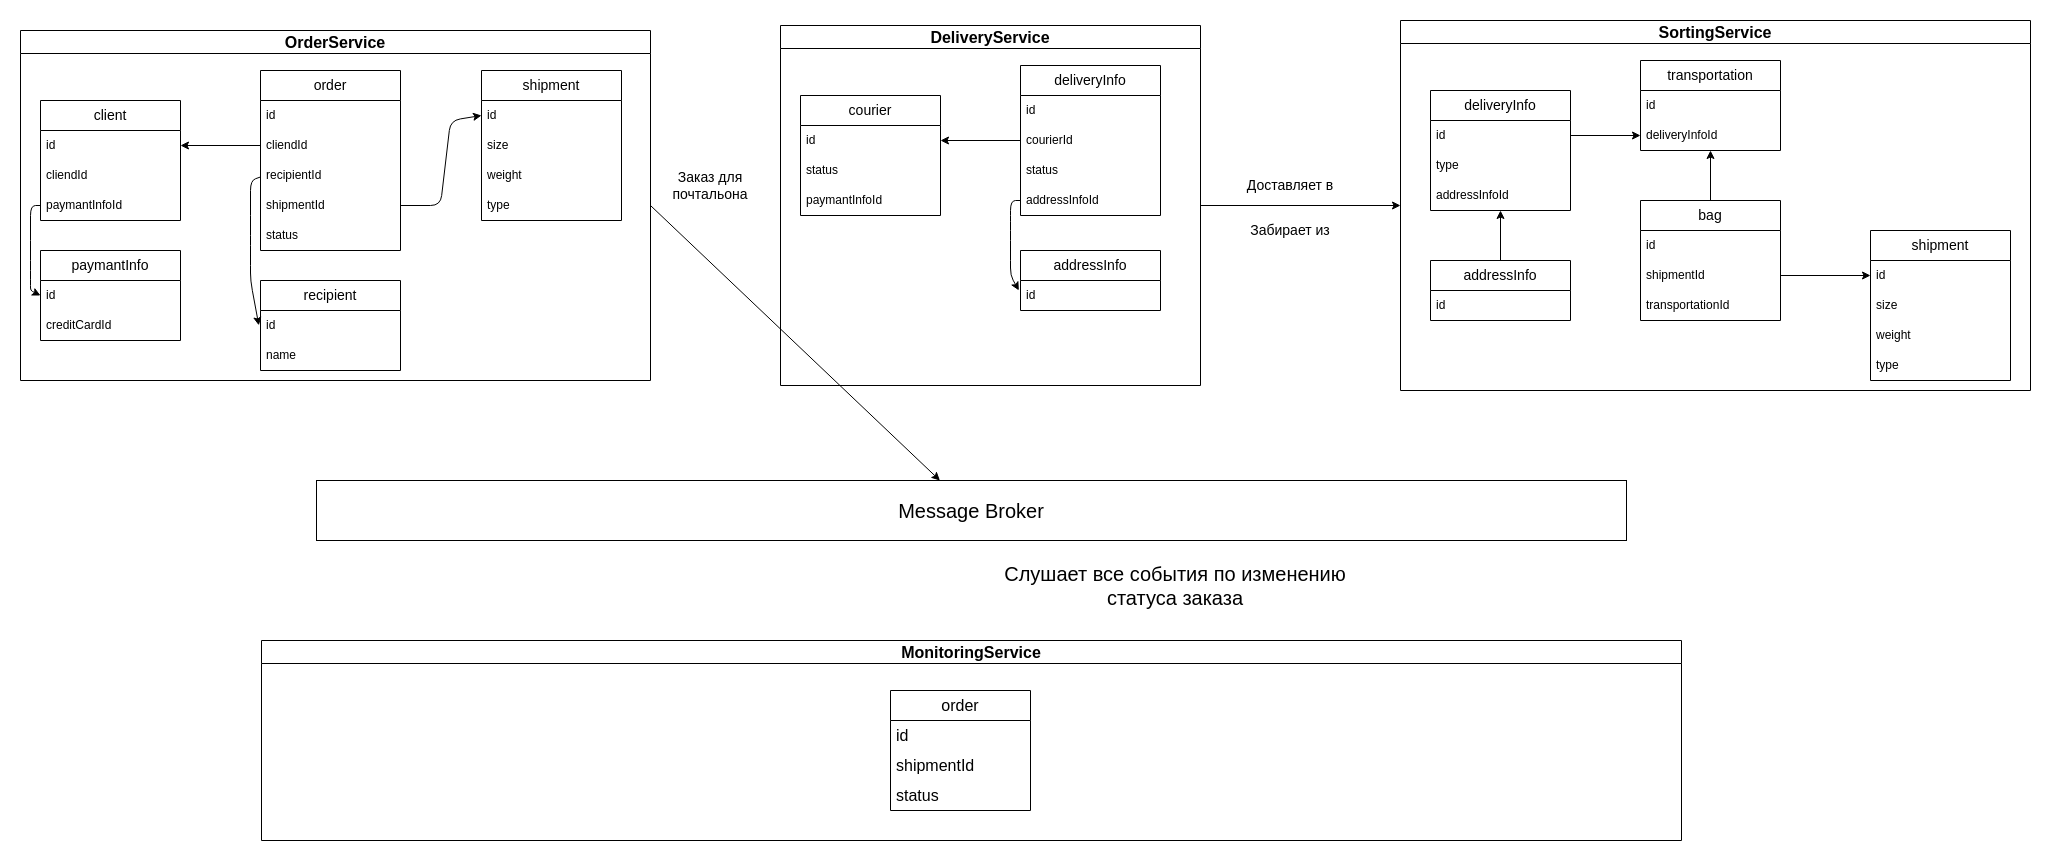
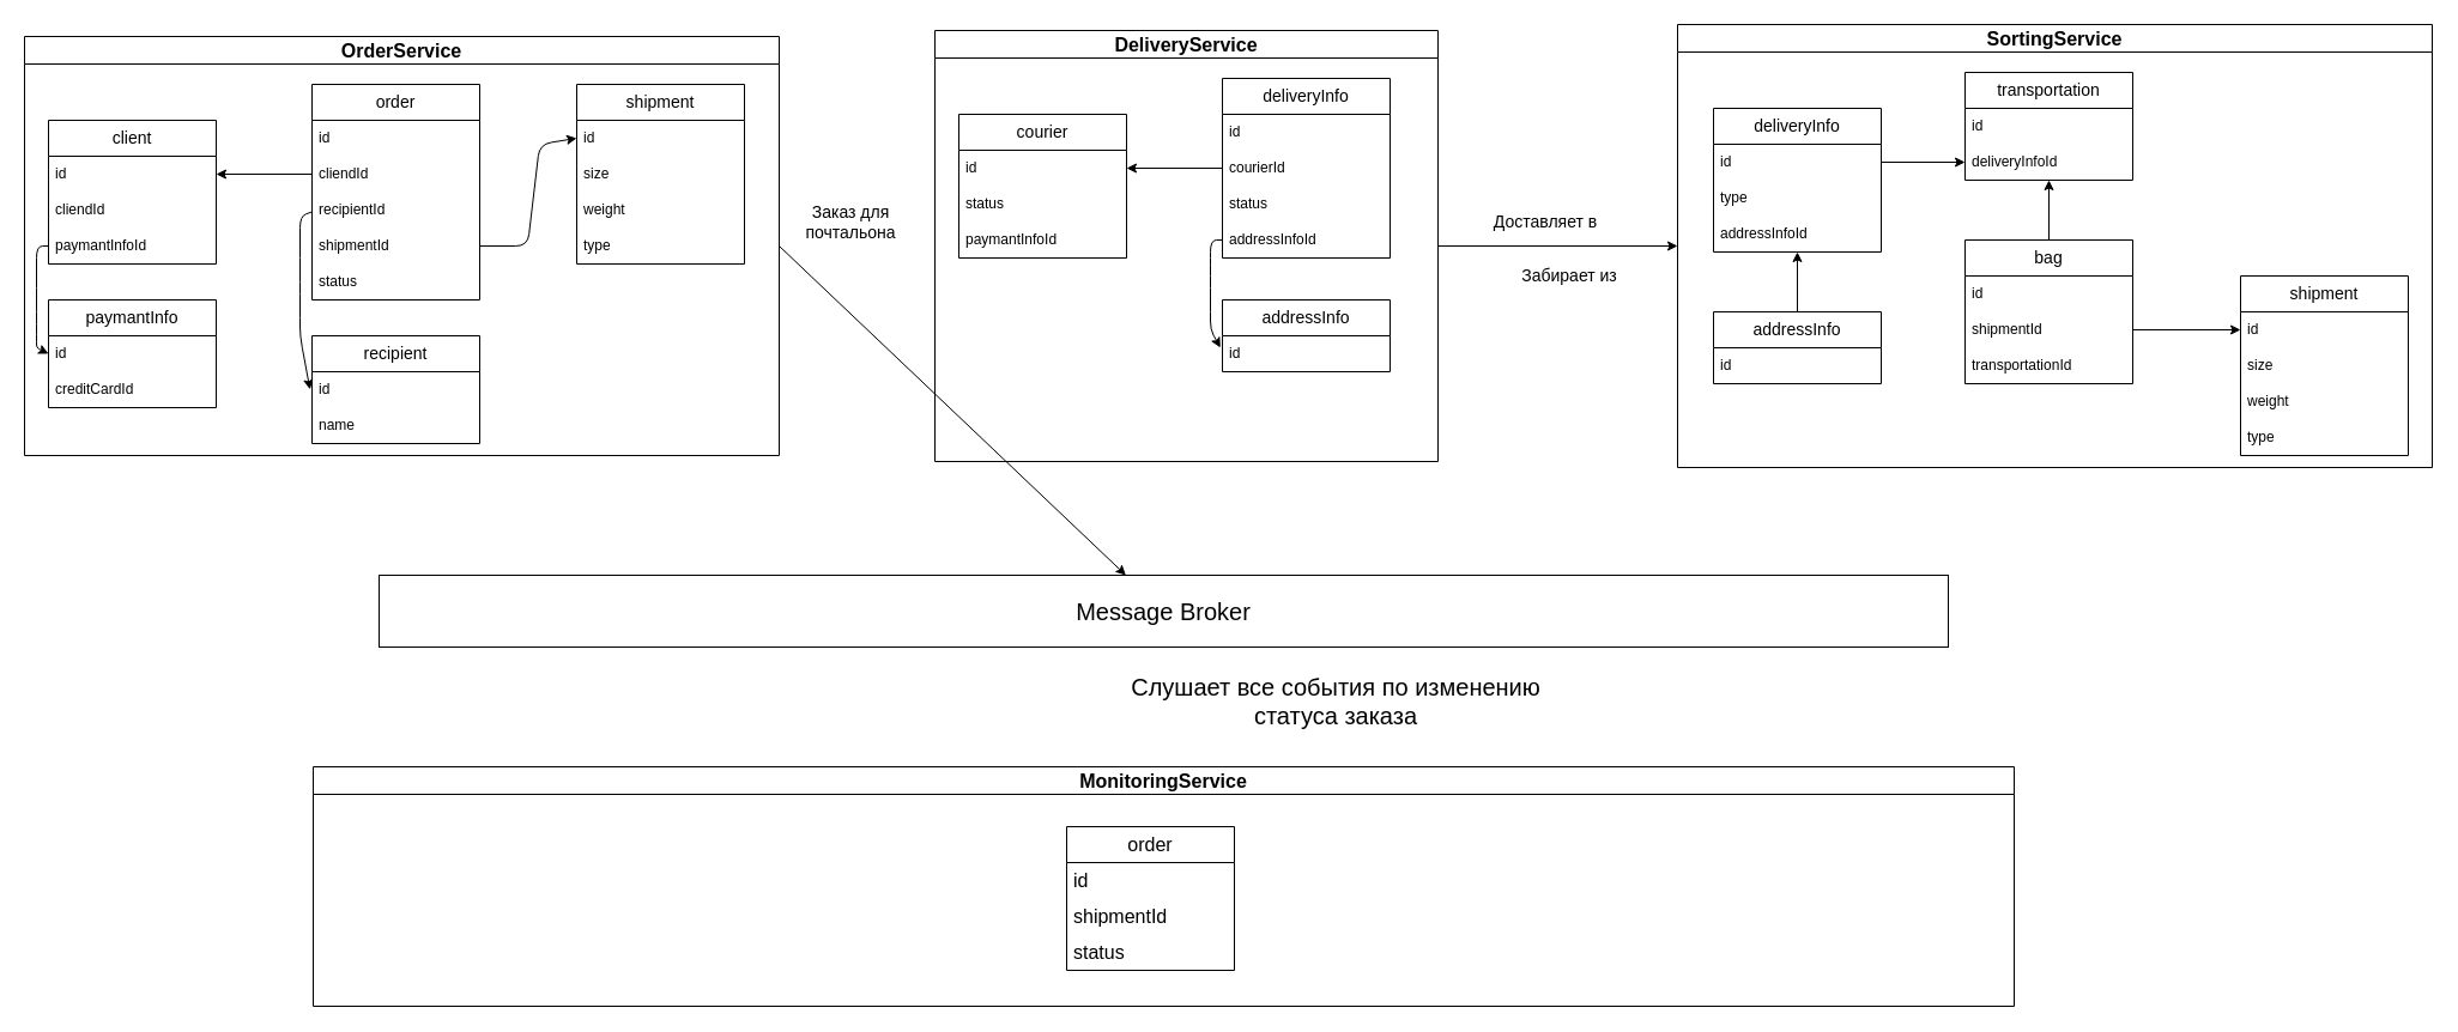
- <mxCell id="69" value="Забирает из" style="text;html=1;strokeColor=none;fillColor=none;align=center;verticalAlign=middle;whiteSpace=wrap;rounded=0;fontSize=14;" vertex="1" parent="1"><mxGeometry x="1220" y="215" width="140" height="30" as="geometry" /></mxCell>
+ <mxCell id="69" value="Забирает из" style="text;html=1;strokeColor=none;fillColor=none;align=center;verticalAlign=middle;whiteSpace=wrap;rounded=0;fontSize=14;" vertex="1" parent="1"><mxGeometry x="1240" y="215" width="140" height="30" as="geometry" /></mxCell>
- <mxCell id="76" value="Слушает все события по изменению статуса заказа" style="text;html=1;strokeColor=none;fillColor=none;align=center;verticalAlign=middle;whiteSpace=wrap;rounded=0;fontSize=20;" vertex="1" parent="1"><mxGeometry x="980" y="570" width="390" height="30" as="geometry" /></mxCell>
+ <mxCell id="76" value="Слушает все события по изменению статуса заказа" style="text;html=1;strokeColor=none;fillColor=none;align=center;verticalAlign=middle;whiteSpace=wrap;rounded=0;fontSize=20;" vertex="1" parent="1"><mxGeometry x="920" y="570" width="390" height="30" as="geometry" /></mxCell>
